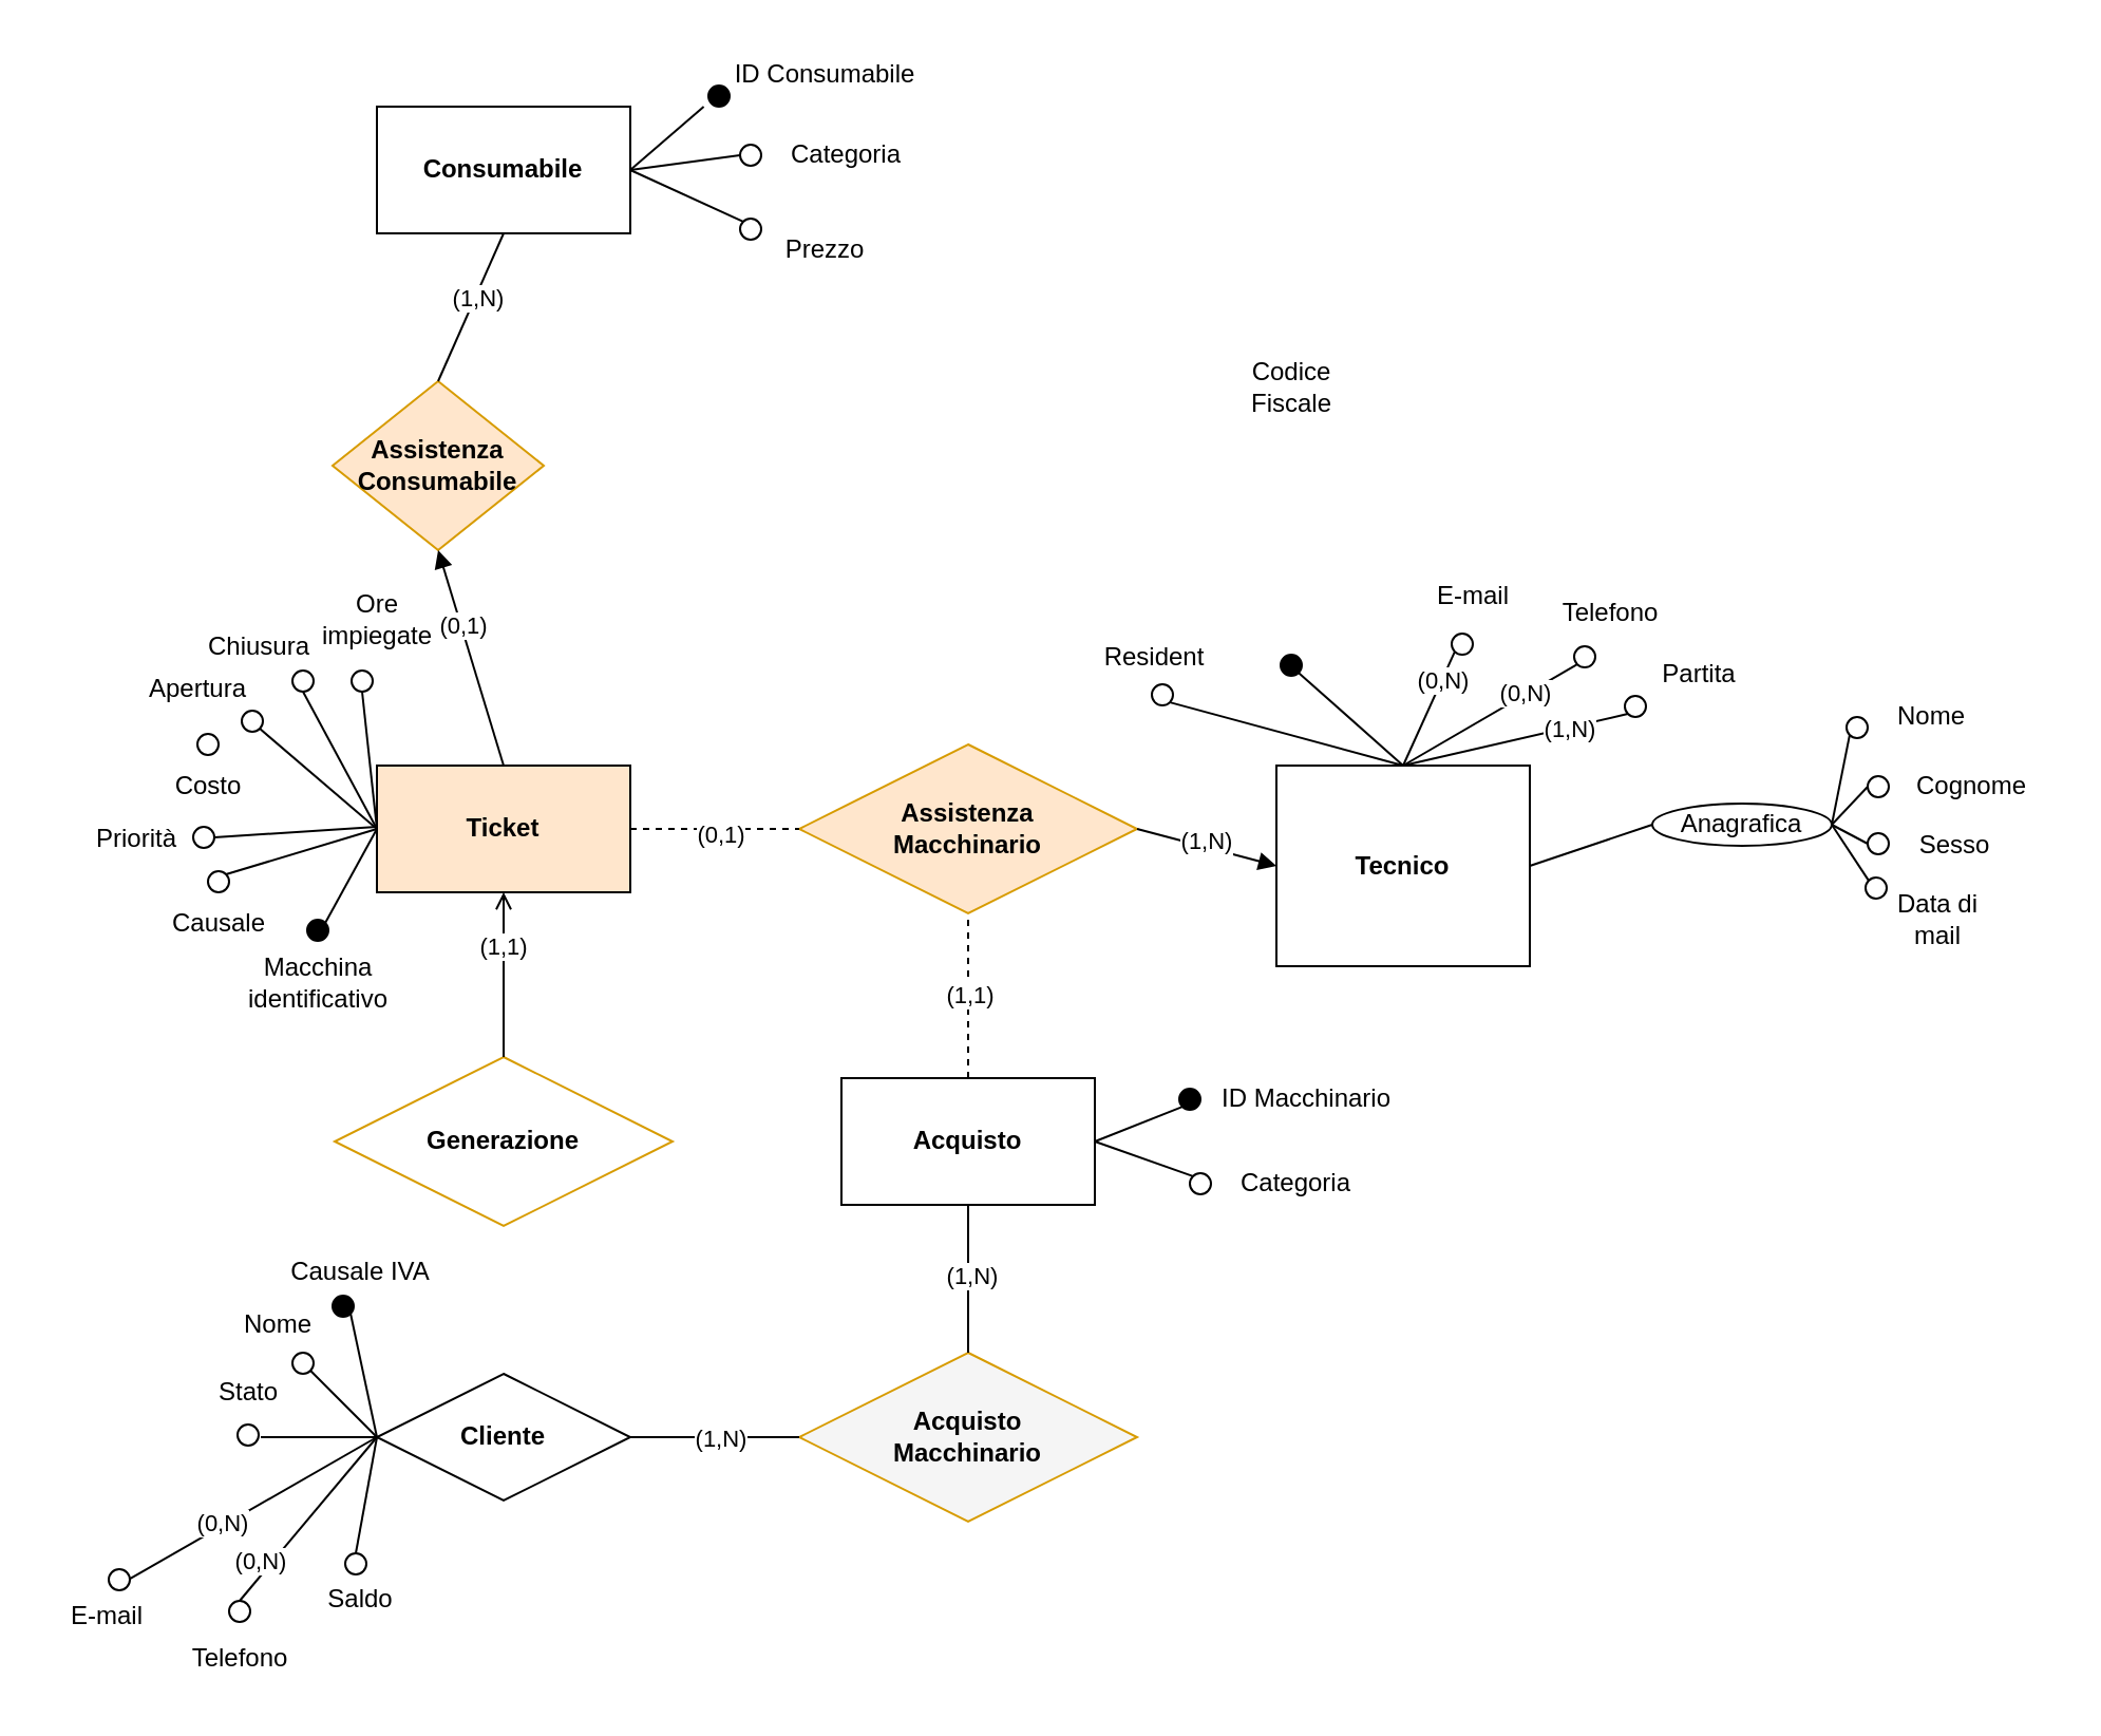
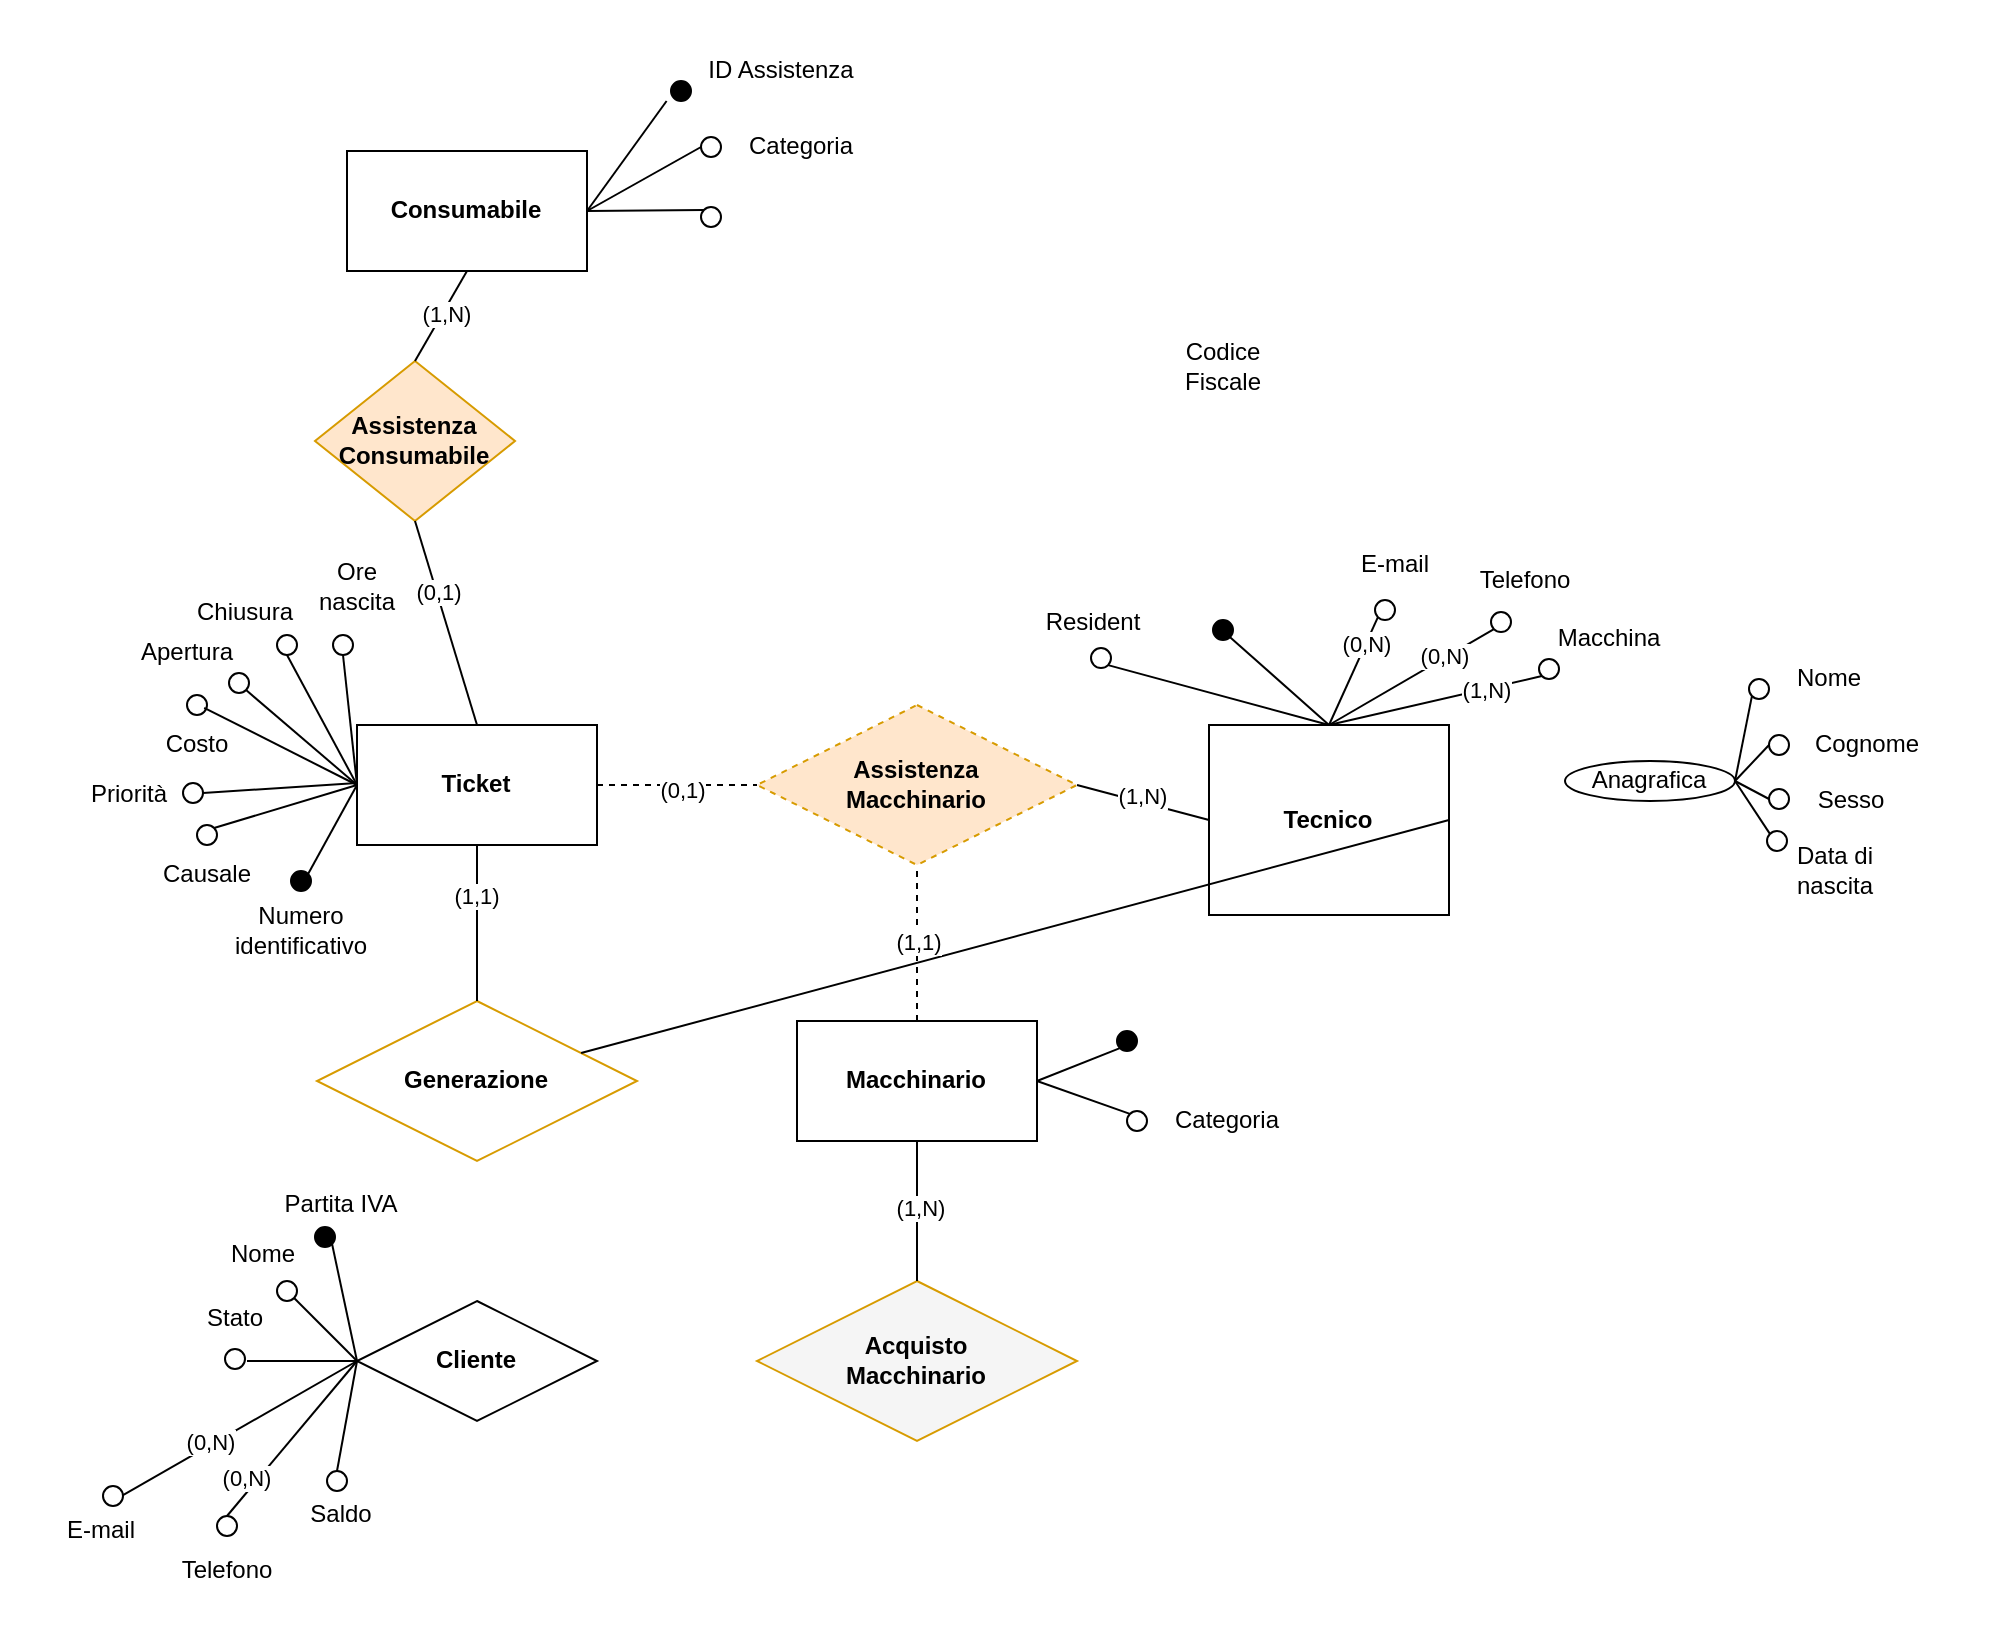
- <mxCell id="95" value="ID Consumabile" style="text;html=1;align=center;verticalAlign=middle;resizable=0;points=[];autosize=1;strokeColor=none;fillColor=none;" parent="1" vertex="1"><mxGeometry x="335" y="20" width="110" height="30" as="geometry" /></mxCell>
+ <mxCell id="95" value="ID Assistenza" style="text;html=1;align=center;verticalAlign=middle;resizable=0;points=[];autosize=1;strokeColor=none;fillColor=none;" parent="1" vertex="1"><mxGeometry x="335" y="20" width="110" height="30" as="geometry" /></mxCell>
- <mxCell id="84" value="&lt;b&gt;Consumabile&lt;/b&gt;" style="rounded=0;whiteSpace=wrap;html=1;" parent="1" vertex="1"><mxGeometry x="178" y="50" width="120" height="60" as="geometry" /></mxCell>
+ <mxCell id="84" value="&lt;b&gt;Consumabile&lt;/b&gt;" style="rounded=0;whiteSpace=wrap;html=1;" parent="1" vertex="1"><mxGeometry x="173" y="75" width="120" height="60" as="geometry" /></mxCell>
- <mxCell id="17" value="Prezzo" style="text;html=1;align=center;verticalAlign=middle;resizable=0;points=[];autosize=1;strokeColor=none;fillColor=none;" parent="1" vertex="1"><mxGeometry x="360" y="103" width="60" height="30" as="geometry" /></mxCell>
- <mxCell id="89" value="" style="endArrow=block;html=1;rounded=0;entryX=0.5;entryY=1;entryDx=0;entryDy=0;exitX=0.5;exitY=0;exitDx=0;exitDy=0;" parent="1" source="3" target="6" edge="1"><mxGeometry width="50" height="50" relative="1" as="geometry"><mxPoint x="430" y="510" as="sourcePoint" /><mxPoint x="480" y="460" as="targetPoint" /></mxGeometry></mxCell>
+ <mxCell id="89" value="" style="endArrow=none;html=1;rounded=0;entryX=0.5;entryY=1;entryDx=0;entryDy=0;exitX=0.5;exitY=0;exitDx=0;exitDy=0;" parent="1" source="3" target="6" edge="1"><mxGeometry width="50" height="50" relative="1" as="geometry"><mxPoint x="430" y="510" as="sourcePoint" /><mxPoint x="480" y="460" as="targetPoint" /></mxGeometry></mxCell>
- <mxCell id="72" value="Ore&lt;br&gt;impiegate" style="text;html=1;align=center;verticalAlign=middle;resizable=0;points=[];autosize=1;strokeColor=none;fillColor=none;" parent="1" vertex="1"><mxGeometry x="138" y="273" width="80" height="40" as="geometry" /></mxCell>
+ <mxCell id="72" value="Ore&lt;br&gt;nascita" style="text;html=1;align=center;verticalAlign=middle;resizable=0;points=[];autosize=1;strokeColor=none;fillColor=none;" parent="1" vertex="1"><mxGeometry x="138" y="273" width="80" height="40" as="geometry" /></mxCell>
- <mxCell id="109" value="Partita" style="text;html=1;align=center;verticalAlign=middle;resizable=0;points=[];autosize=1;strokeColor=none;fillColor=none;" parent="1" vertex="1"><mxGeometry x="769" y="303.53" width="70" height="30" as="geometry" /></mxCell>
+ <mxCell id="109" value="Macchina" style="text;html=1;align=center;verticalAlign=middle;resizable=0;points=[];autosize=1;strokeColor=none;fillColor=none;" parent="1" vertex="1"><mxGeometry x="769" y="303.53" width="70" height="30" as="geometry" /></mxCell>
+ <mxCell id="79" value="" style="endArrow=none;html=1;rounded=0;exitX=0;exitY=0.5;exitDx=0;exitDy=0;entryX=0.572;entryY=-0.12;entryDx=0;entryDy=0;entryPerimeter=0;" parent="1" source="3" target="74" edge="1"><mxGeometry width="50" height="50" relative="1" as="geometry"><mxPoint x="116.536" y="423.464" as="sourcePoint" /><mxPoint x="188" y="402" as="targetPoint" /></mxGeometry></mxCell>
- <mxCell id="3" value="&lt;b&gt;Ticket&lt;/b&gt;" style="rounded=0;whiteSpace=wrap;html=1;fillColor=#ffe6cc;" parent="1" vertex="1"><mxGeometry x="178" y="362" width="120" height="60" as="geometry" /></mxCell>
+ <mxCell id="3" value="&lt;b&gt;Ticket&lt;/b&gt;" style="rounded=0;whiteSpace=wrap;html=1;" parent="1" vertex="1"><mxGeometry x="178" y="362" width="120" height="60" as="geometry" /></mxCell>
- <mxCell id="83" value="&lt;b&gt;Assistenza&lt;br&gt;Macchinario&lt;br&gt;&lt;/b&gt;" style="rhombus;whiteSpace=wrap;html=1;fillColor=#ffe6cc;strokeColor=#d79b00;" parent="1" vertex="1"><mxGeometry x="378" y="352" width="160" height="80" as="geometry" /></mxCell>
+ <mxCell id="83" value="&lt;b&gt;Assistenza&lt;br&gt;Macchinario&lt;br&gt;&lt;/b&gt;" style="rhombus;whiteSpace=wrap;html=1;fillColor=#ffe6cc;strokeColor=#d79b00;dashed=1;" parent="1" vertex="1"><mxGeometry x="378" y="352" width="160" height="80" as="geometry" /></mxCell>
- <mxCell id="41" value="" style="endArrow=none;html=1;rounded=0;entryX=0;entryY=0.5;entryDx=0;entryDy=0;exitX=1;exitY=0.5;exitDx=0;exitDy=0;" parent="1" source="4" target="24" edge="1"><mxGeometry width="50" height="50" relative="1" as="geometry"><mxPoint x="682" y="375" as="sourcePoint" /><mxPoint x="783.464" y="340.536" as="targetPoint" /></mxGeometry></mxCell>
+ <mxCell id="41" value="" style="endArrow=none;html=1;rounded=0;exitX=1;exitY=0.5;exitDx=0;exitDy=0;" parent="1" source="4" target="5" edge="1"><mxGeometry width="50" height="50" relative="1" as="geometry"><mxPoint x="682" y="375" as="sourcePoint" /><mxPoint x="783.464" y="340.536" as="targetPoint" /></mxGeometry></mxCell>
- <mxCell id="91" value="" style="endArrow=block;html=1;rounded=0;entryX=0;entryY=0.5;entryDx=0;entryDy=0;exitX=1;exitY=0.5;exitDx=0;exitDy=0;" parent="1" source="83" target="4" edge="1"><mxGeometry width="50" height="50" relative="1" as="geometry"><mxPoint x="430" y="510" as="sourcePoint" /><mxPoint x="480" y="460" as="targetPoint" /></mxGeometry></mxCell>
+ <mxCell id="91" value="" style="endArrow=none;html=1;rounded=0;entryX=0;entryY=0.5;entryDx=0;entryDy=0;exitX=1;exitY=0.5;exitDx=0;exitDy=0;" parent="1" source="83" target="4" edge="1"><mxGeometry width="50" height="50" relative="1" as="geometry"><mxPoint x="430" y="510" as="sourcePoint" /><mxPoint x="480" y="460" as="targetPoint" /></mxGeometry></mxCell>
- <mxCell id="7" value="" style="endArrow=open;html=1;rounded=0;entryX=0.5;entryY=1;entryDx=0;entryDy=0;exitX=0.5;exitY=0;exitDx=0;exitDy=0;" parent="1" source="5" target="3" edge="1"><mxGeometry width="50" height="50" relative="1" as="geometry"><mxPoint x="448" y="550" as="sourcePoint" /><mxPoint x="498" y="500" as="targetPoint" /></mxGeometry></mxCell>
+ <mxCell id="7" value="" style="endArrow=none;html=1;rounded=0;entryX=0.5;entryY=1;entryDx=0;entryDy=0;exitX=0.5;exitY=0;exitDx=0;exitDy=0;" parent="1" source="5" target="3" edge="1"><mxGeometry width="50" height="50" relative="1" as="geometry"><mxPoint x="448" y="550" as="sourcePoint" /><mxPoint x="498" y="500" as="targetPoint" /></mxGeometry></mxCell>
- <mxCell id="29" value="Data di&lt;br&gt;mail" style="text;html=1;align=center;verticalAlign=middle;resizable=0;points=[];autosize=1;strokeColor=none;fillColor=none;" parent="1" vertex="1"><mxGeometry x="887" y="415" width="60" height="40" as="geometry" /></mxCell>
+ <mxCell id="29" value="Data di&lt;br&gt;nascita" style="text;html=1;align=center;verticalAlign=middle;resizable=0;points=[];autosize=1;strokeColor=none;fillColor=none;" parent="1" vertex="1"><mxGeometry x="887" y="415" width="60" height="40" as="geometry" /></mxCell>
- <mxCell id="66" value="Macchina&lt;br&gt;identificativo" style="text;html=1;align=center;verticalAlign=middle;resizable=0;points=[];autosize=1;strokeColor=none;fillColor=none;" parent="1" vertex="1"><mxGeometry x="105" y="445" width="90" height="40" as="geometry" /></mxCell>
+ <mxCell id="66" value="Numero&lt;br&gt;identificativo" style="text;html=1;align=center;verticalAlign=middle;resizable=0;points=[];autosize=1;strokeColor=none;fillColor=none;" parent="1" vertex="1"><mxGeometry x="105" y="445" width="90" height="40" as="geometry" /></mxCell>
- <mxCell id="14" value="ID Macchinario" style="text;html=1;align=center;verticalAlign=middle;resizable=0;points=[];autosize=1;strokeColor=none;fillColor=none;" parent="1" vertex="1"><mxGeometry x="568" y="505" width="100" height="30" as="geometry" /></mxCell>
- <mxCell id="18" value="&lt;b&gt;Acquisto&lt;/b&gt;" style="rounded=0;whiteSpace=wrap;html=1;" parent="1" vertex="1"><mxGeometry x="398" y="510" width="120" height="60" as="geometry" /></mxCell>
+ <mxCell id="18" value="&lt;b&gt;Macchinario&lt;/b&gt;" style="rounded=0;whiteSpace=wrap;html=1;" parent="1" vertex="1"><mxGeometry x="398" y="510" width="120" height="60" as="geometry" /></mxCell>
- <mxCell id="57" value="Causale IVA" style="text;html=1;align=center;verticalAlign=middle;resizable=0;points=[];autosize=1;strokeColor=none;fillColor=none;" parent="1" vertex="1"><mxGeometry x="130" y="587" width="80" height="30" as="geometry" /></mxCell>
+ <mxCell id="57" value="Partita IVA" style="text;html=1;align=center;verticalAlign=middle;resizable=0;points=[];autosize=1;strokeColor=none;fillColor=none;" parent="1" vertex="1"><mxGeometry x="130" y="587" width="80" height="30" as="geometry" /></mxCell>
- <mxCell id="10" value="" style="endArrow=none;html=1;rounded=0;entryX=1;entryY=0.5;entryDx=0;entryDy=0;exitX=0;exitY=0.5;exitDx=0;exitDy=0;" parent="1" source="9" target="2" edge="1"><mxGeometry width="50" height="50" relative="1" as="geometry"><mxPoint x="458" y="670" as="sourcePoint" /><mxPoint x="508" y="620" as="targetPoint" /></mxGeometry></mxCell>
- <mxCell id="11" value="(1,N)" style="edgeLabel;html=1;align=center;verticalAlign=middle;resizable=0;points=[];" parent="10" vertex="1" connectable="0"><mxGeometry x="-0.425" y="2" relative="1" as="geometry"><mxPoint x="-15" y="-2" as="offset" /></mxGeometry></mxCell>
